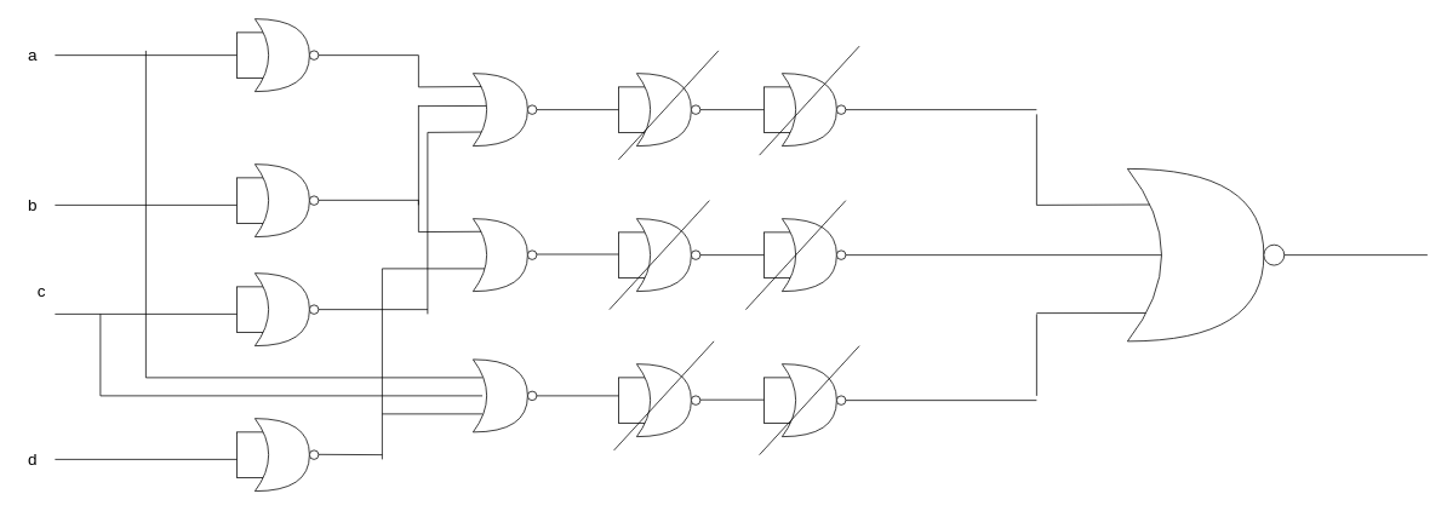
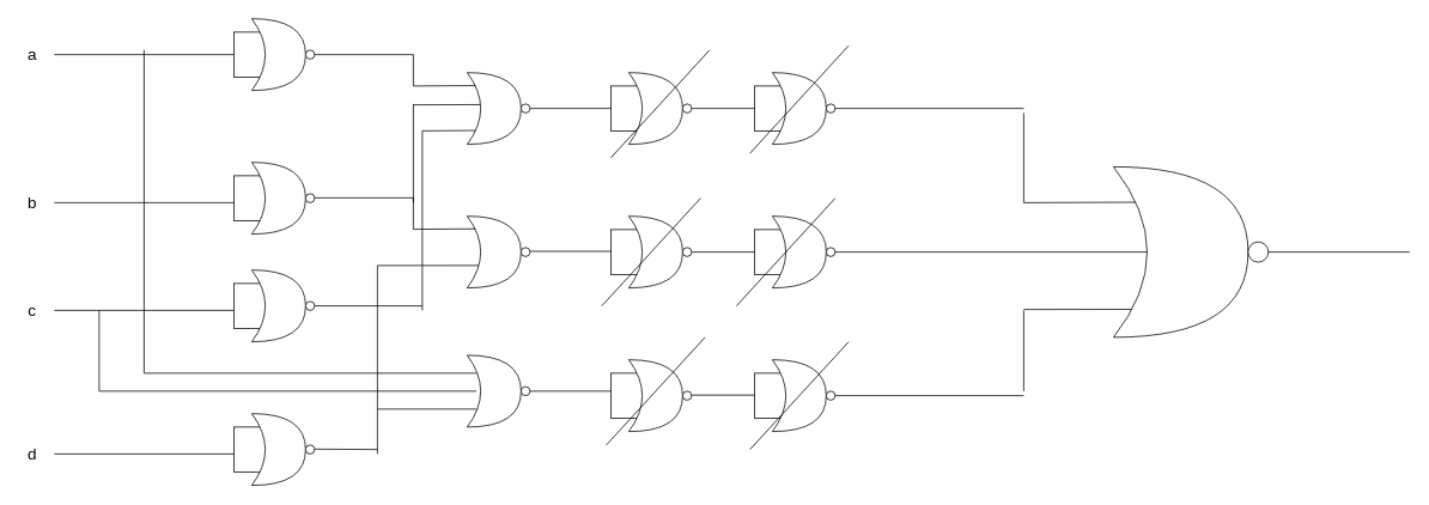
- <mxCell id="60" value="&lt;font style=&quot;font-size: 18px&quot;&gt;c&lt;/font&gt;" style="text;html=1;align=center;verticalAlign=middle;resizable=0;points=[];autosize=1;" vertex="1" parent="1"><mxGeometry x="35" y="310" width="20" height="20" as="geometry" /></mxCell>
+ <mxCell id="60" value="&lt;font style=&quot;font-size: 18px&quot;&gt;c&lt;/font&gt;" style="text;html=1;align=center;verticalAlign=middle;resizable=0;points=[];autosize=1;" vertex="1" parent="1"><mxGeometry x="25" y="335" width="20" height="20" as="geometry" /></mxCell>
